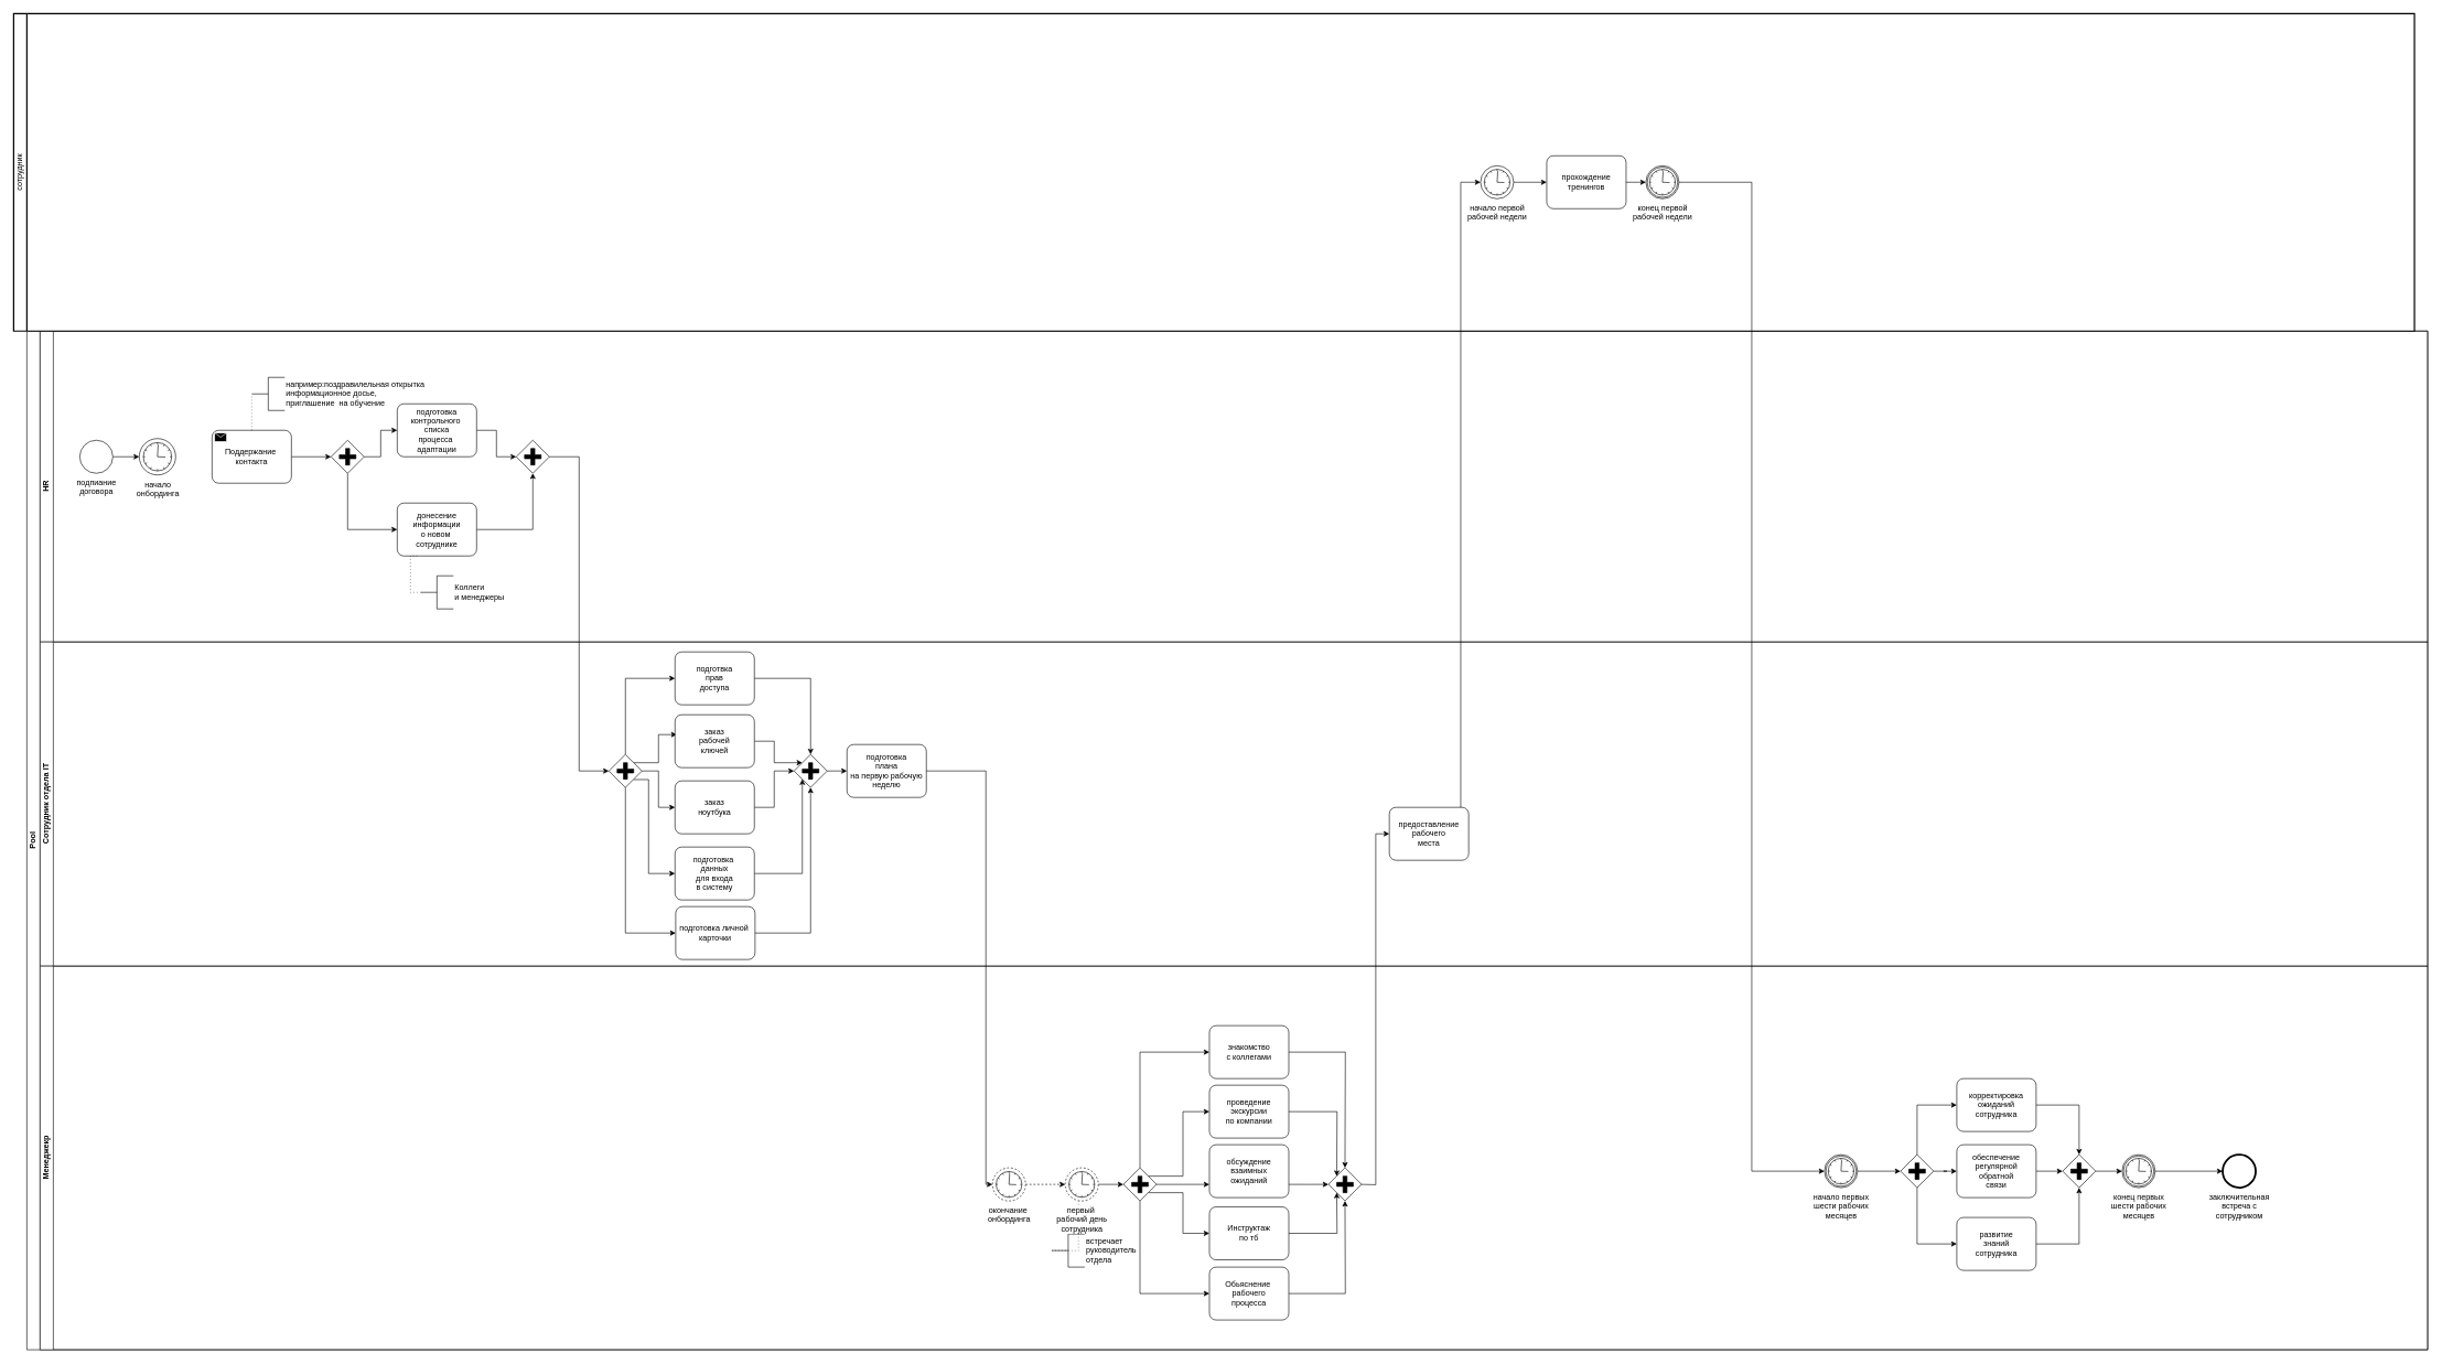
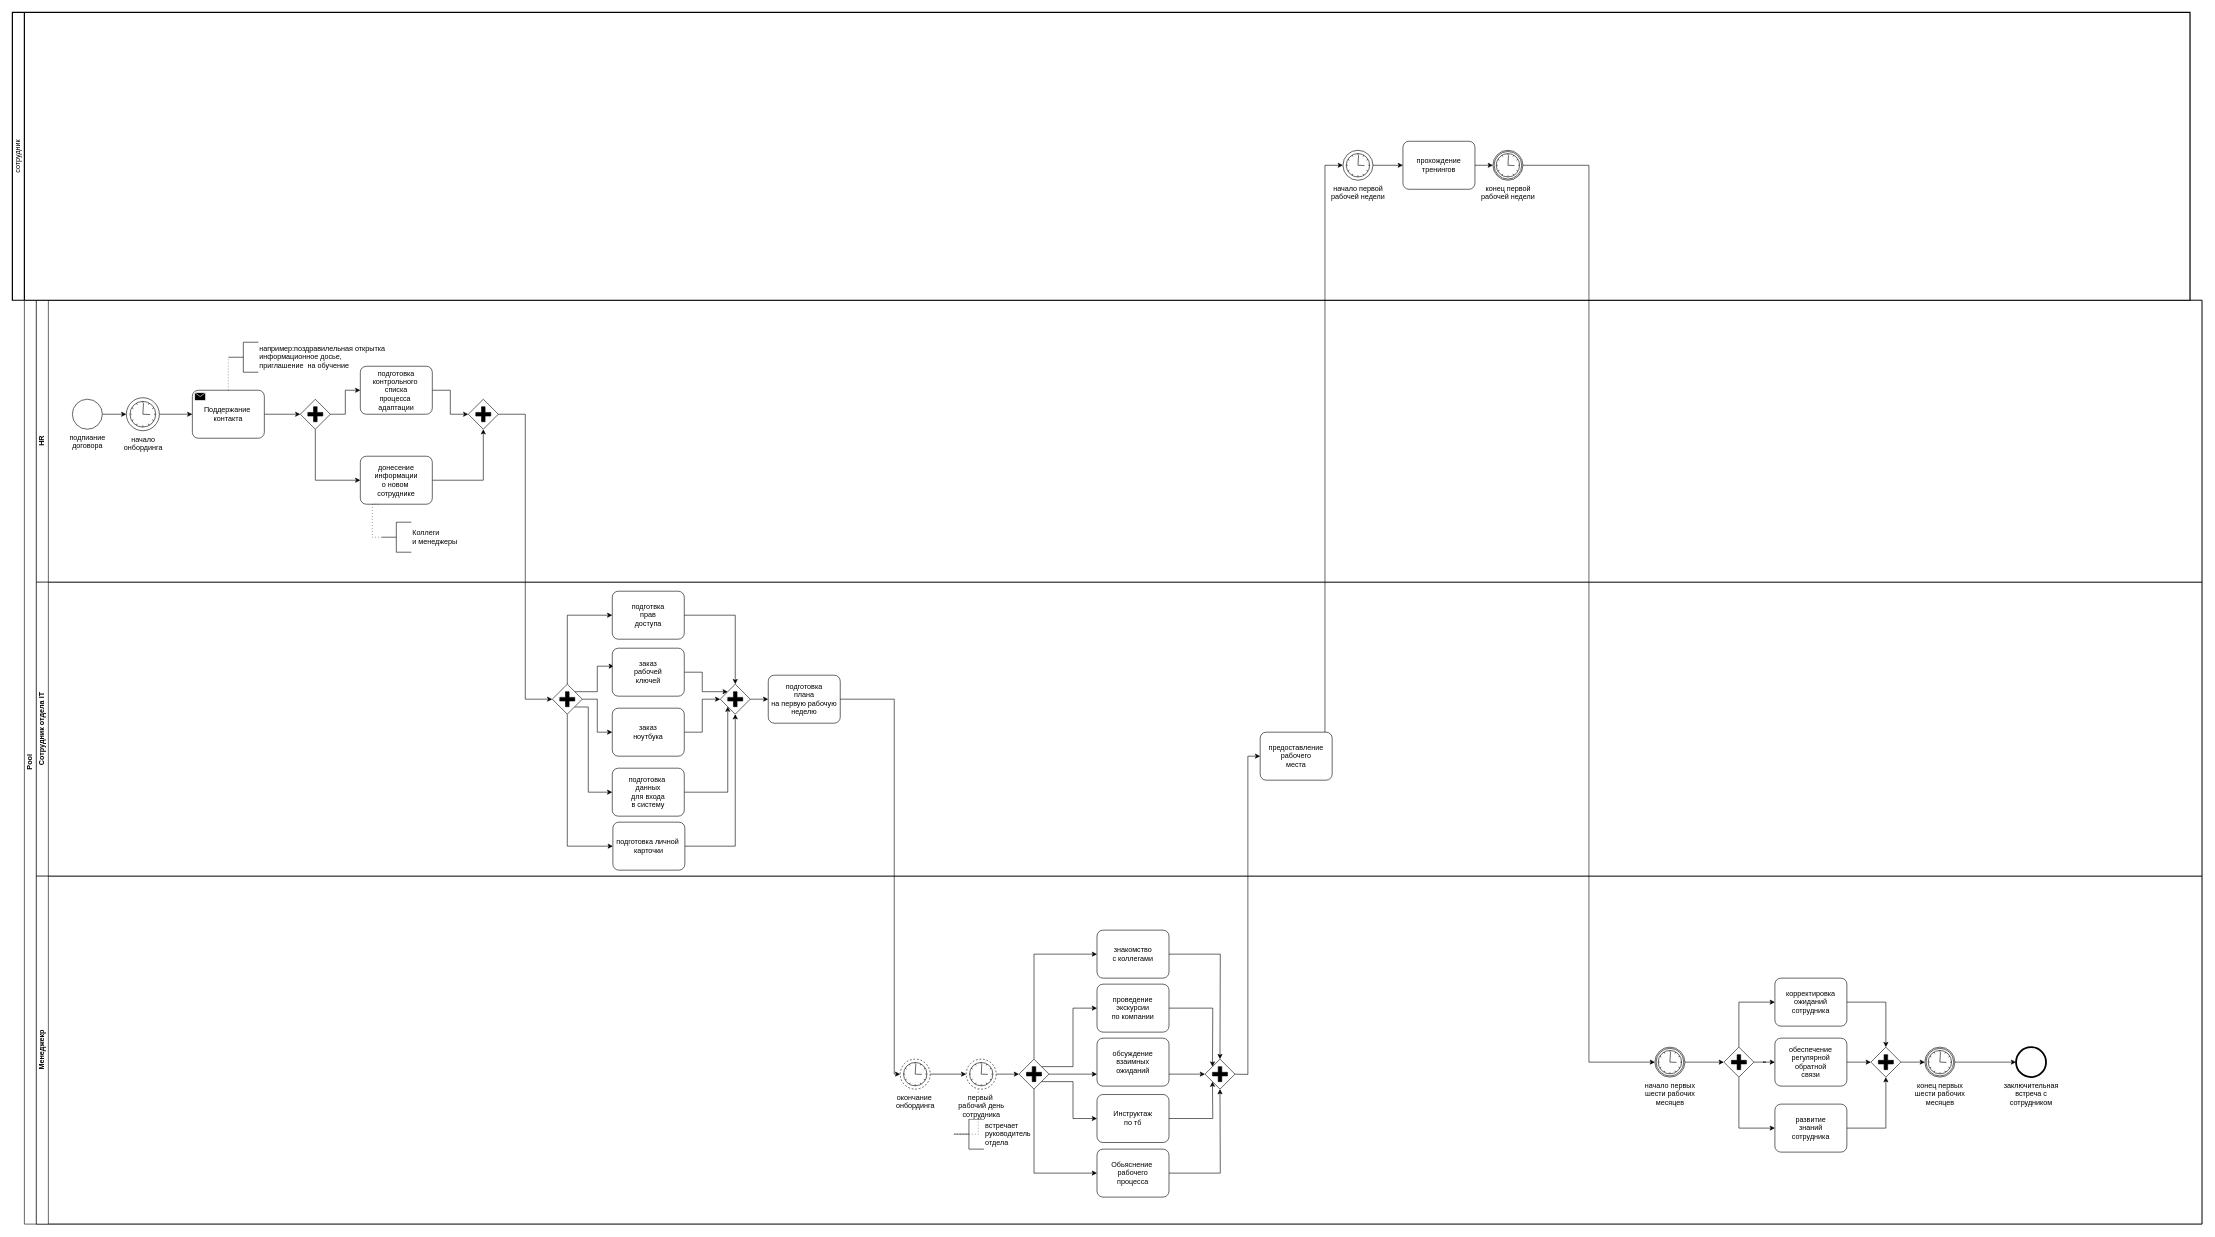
+ <mxCell id="20" value="" style="edgeStyle=orthogonalEdgeStyle;rounded=0;orthogonalLoop=1;jettySize=auto;html=1;" parent="3" source="21" target="7" edge="1"><mxGeometry relative="1" as="geometry" /></mxCell>
- <mxCell id="81" value="" style="edgeStyle=orthogonalEdgeStyle;rounded=0;orthogonalLoop=1;jettySize=auto;html=1;dashed=1;" edge="1" parent="43" source="82" target="83"><mxGeometry relative="1" as="geometry" /></mxCell>
+ <mxCell id="81" value="" style="edgeStyle=orthogonalEdgeStyle;rounded=0;orthogonalLoop=1;jettySize=auto;html=1;" edge="1" parent="43" source="82" target="83"><mxGeometry relative="1" as="geometry" /></mxCell>
